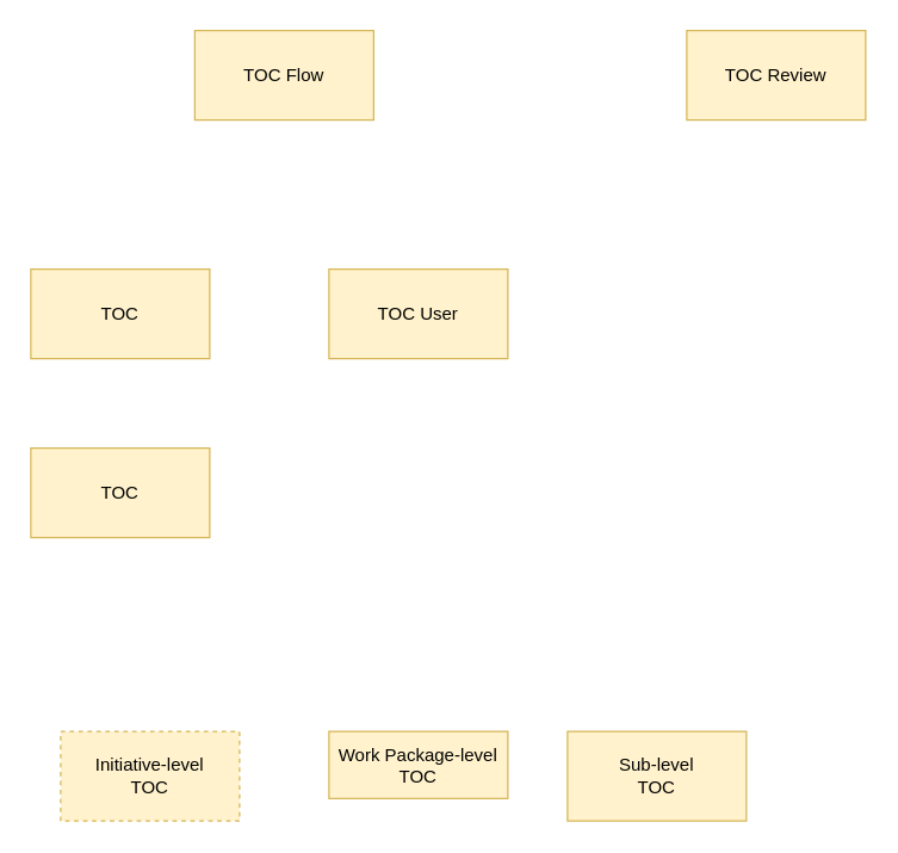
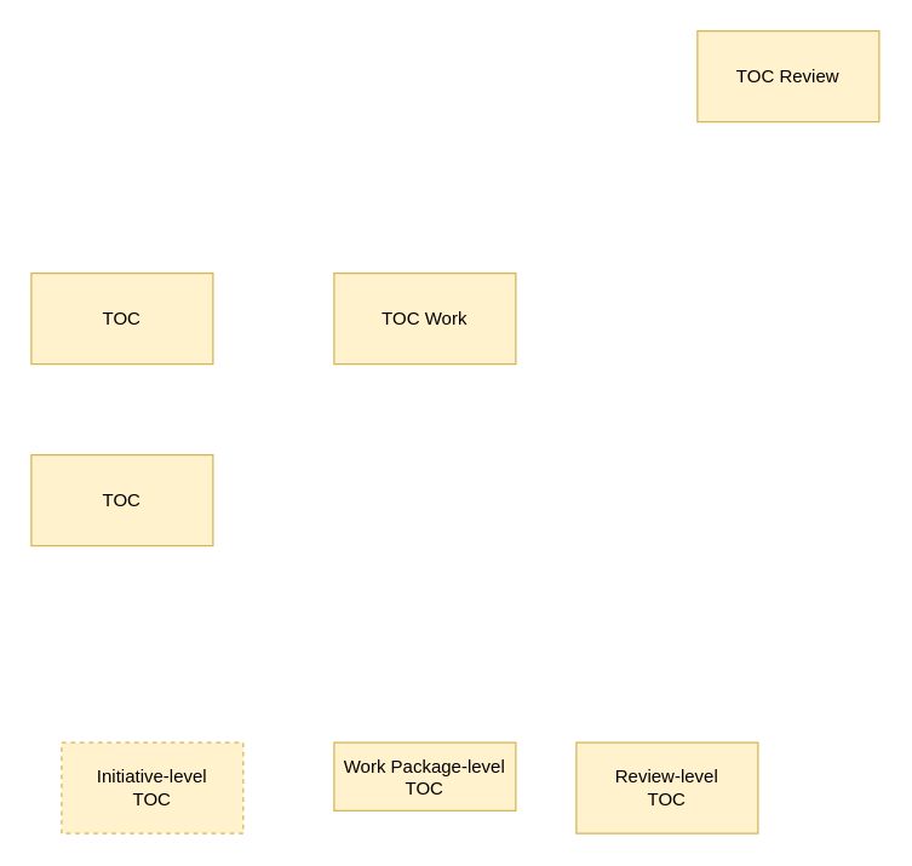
- <mxCell id="2" value="TOC Flow" style="rounded=0;whiteSpace=wrap;html=1;fillColor=#fff2cc;strokeColor=#d6b656;" vertex="1" parent="1"><mxGeometry x="130" y="20" width="120" height="60" as="geometry" /></mxCell>
- <mxCell id="4" value="TOC User" style="rounded=0;whiteSpace=wrap;html=1;fillColor=#fff2cc;strokeColor=#d6b656;" vertex="1" parent="1"><mxGeometry x="220" y="180" width="120" height="60" as="geometry" /></mxCell>
+ <mxCell id="4" value="TOC Work" style="rounded=0;whiteSpace=wrap;html=1;fillColor=#fff2cc;strokeColor=#d6b656;" vertex="1" parent="1"><mxGeometry x="220" y="180" width="120" height="60" as="geometry" /></mxCell>
- <mxCell id="9" value="Sub-level&lt;br&gt;TOC" style="rounded=0;whiteSpace=wrap;html=1;fillColor=#fff2cc;strokeColor=#d6b656;" vertex="1" parent="1"><mxGeometry x="380" y="490" width="120" height="60" as="geometry" /></mxCell>
+ <mxCell id="9" value="Review-level&lt;br&gt;TOC" style="rounded=0;whiteSpace=wrap;html=1;fillColor=#fff2cc;strokeColor=#d6b656;" vertex="1" parent="1"><mxGeometry x="380" y="490" width="120" height="60" as="geometry" /></mxCell>
